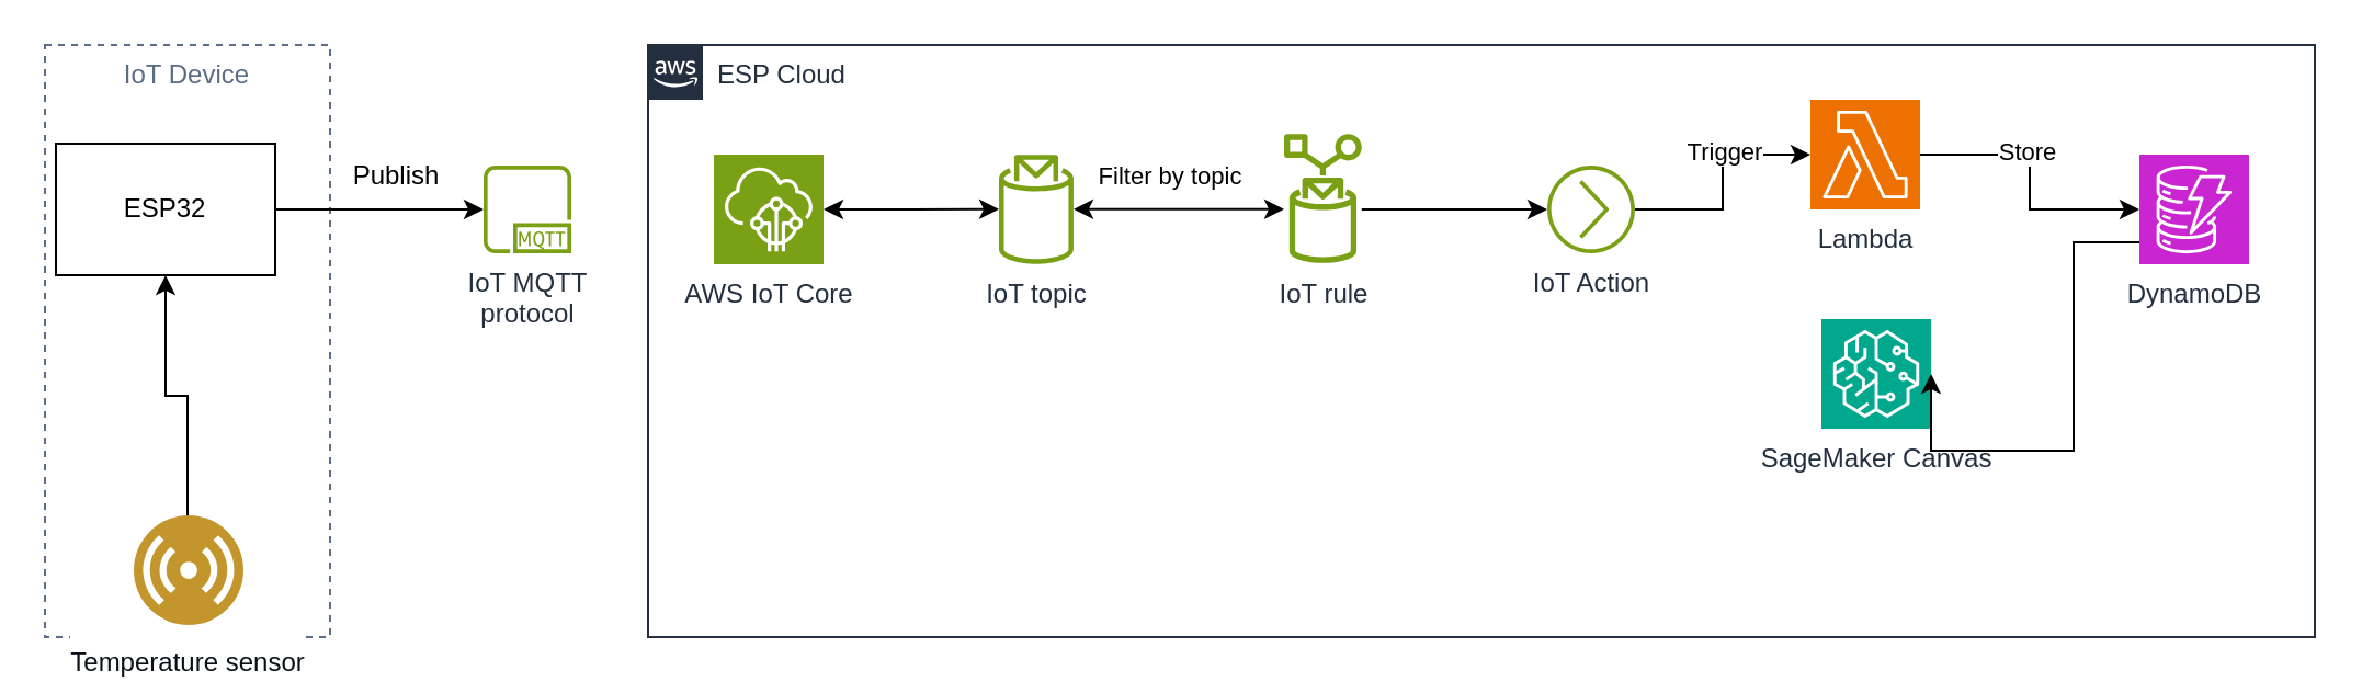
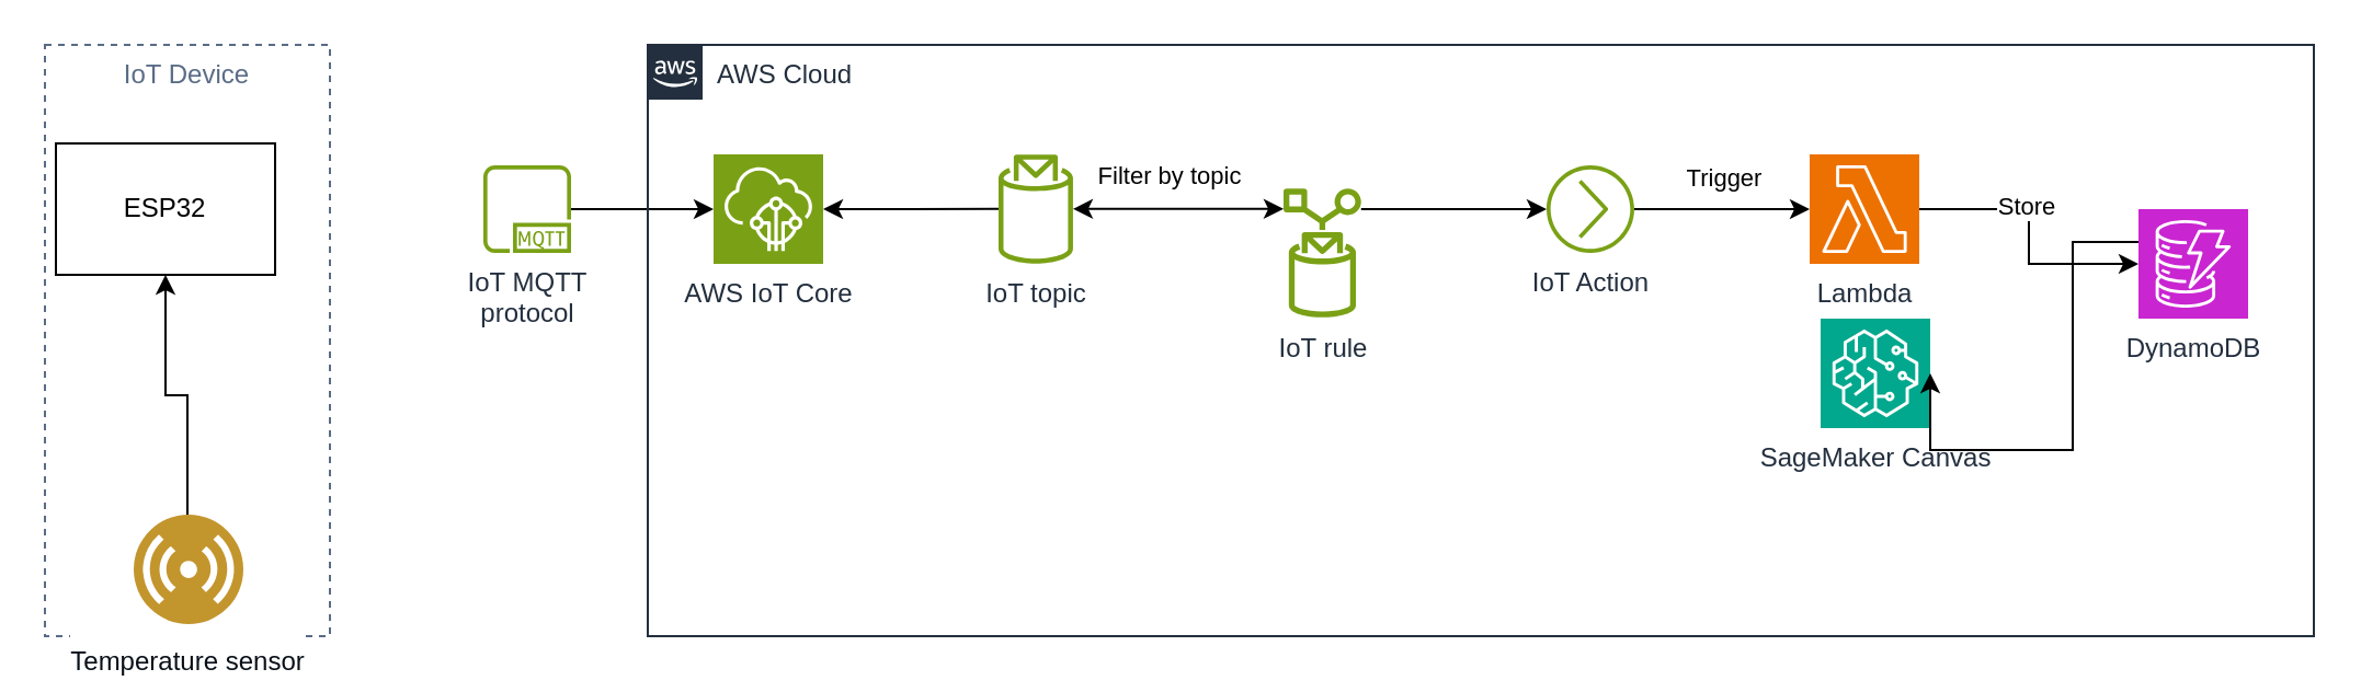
- <mxCell id="10" value="ESP Cloud" style="points=[[0,0],[0.25,0],[0.5,0],[0.75,0],[1,0],[1,0.25],[1,0.5],[1,0.75],[1,1],[0.75,1],[0.5,1],[0.25,1],[0,1],[0,0.75],[0,0.5],[0,0.25]];outlineConnect=0;gradientColor=none;html=1;whiteSpace=wrap;fontSize=12;fontStyle=0;container=1;pointerEvents=0;collapsible=0;recursiveResize=0;shape=mxgraph.aws4.group;grIcon=mxgraph.aws4.group_aws_cloud_alt;strokeColor=#232F3E;fillColor=none;verticalAlign=top;align=left;spacingLeft=30;fontColor=#232F3E;dashed=0;" vertex="1" parent="1"><mxGeometry x="295" y="20" width="760" height="270" as="geometry" /></mxCell>
+ <mxCell id="10" value="AWS Cloud" style="points=[[0,0],[0.25,0],[0.5,0],[0.75,0],[1,0],[1,0.25],[1,0.5],[1,0.75],[1,1],[0.75,1],[0.5,1],[0.25,1],[0,1],[0,0.75],[0,0.5],[0,0.25]];outlineConnect=0;gradientColor=none;html=1;whiteSpace=wrap;fontSize=12;fontStyle=0;container=1;pointerEvents=0;collapsible=0;recursiveResize=0;shape=mxgraph.aws4.group;grIcon=mxgraph.aws4.group_aws_cloud_alt;strokeColor=#232F3E;fillColor=none;verticalAlign=top;align=left;spacingLeft=30;fontColor=#232F3E;dashed=0;" vertex="1" parent="1"><mxGeometry x="295" y="20" width="760" height="270" as="geometry" /></mxCell>
- <mxCell id="19" value="Lambda" style="sketch=0;points=[[0,0,0],[0.25,0,0],[0.5,0,0],[0.75,0,0],[1,0,0],[0,1,0],[0.25,1,0],[0.5,1,0],[0.75,1,0],[1,1,0],[0,0.25,0],[0,0.5,0],[0,0.75,0],[1,0.25,0],[1,0.5,0],[1,0.75,0]];outlineConnect=0;fontColor=#232F3E;fillColor=#ED7100;strokeColor=#ffffff;dashed=0;verticalLabelPosition=bottom;verticalAlign=top;align=center;html=1;fontSize=12;fontStyle=0;aspect=fixed;shape=mxgraph.aws4.resourceIcon;resIcon=mxgraph.aws4.lambda;" vertex="1" parent="10"><mxGeometry x="530" y="25" width="50" height="50" as="geometry" /></mxCell>
+ <mxCell id="19" value="Lambda" style="sketch=0;points=[[0,0,0],[0.25,0,0],[0.5,0,0],[0.75,0,0],[1,0,0],[0,1,0],[0.25,1,0],[0.5,1,0],[0.75,1,0],[1,1,0],[0,0.25,0],[0,0.5,0],[0,0.75,0],[1,0.25,0],[1,0.5,0],[1,0.75,0]];outlineConnect=0;fontColor=#232F3E;fillColor=#ED7100;strokeColor=#ffffff;dashed=0;verticalLabelPosition=bottom;verticalAlign=top;align=center;html=1;fontSize=12;fontStyle=0;aspect=fixed;shape=mxgraph.aws4.resourceIcon;resIcon=mxgraph.aws4.lambda;" vertex="1" parent="10"><mxGeometry x="530" y="50" width="50" height="50" as="geometry" /></mxCell>
- <mxCell id="9" value="Publish" style="text;html=1;align=center;verticalAlign=middle;resizable=0;points=[];autosize=1;strokeColor=none;fillColor=none;" vertex="1" parent="1"><mxGeometry x="150" y="65" width="60" height="30" as="geometry" /></mxCell>
- <mxCell id="17" value="&lt;div&gt;IoT rule&lt;/div&gt;" style="sketch=0;outlineConnect=0;fontColor=#232F3E;gradientColor=none;fillColor=#7AA116;strokeColor=none;dashed=0;verticalLabelPosition=bottom;verticalAlign=top;align=center;html=1;fontSize=12;fontStyle=0;aspect=fixed;pointerEvents=1;shape=mxgraph.aws4.rule;" vertex="1" parent="10"><mxGeometry x="290" y="40" width="35.39" height="60" as="geometry" /></mxCell>
+ <mxCell id="17" value="&lt;div&gt;IoT rule&lt;/div&gt;" style="sketch=0;outlineConnect=0;fontColor=#232F3E;gradientColor=none;fillColor=#7AA116;strokeColor=none;dashed=0;verticalLabelPosition=bottom;verticalAlign=top;align=center;html=1;fontSize=12;fontStyle=0;aspect=fixed;pointerEvents=1;shape=mxgraph.aws4.rule;" vertex="1" parent="10"><mxGeometry x="290" y="65" width="35.39" height="60" as="geometry" /></mxCell>
- <mxCell id="3" style="edgeStyle=orthogonalEdgeStyle;rounded=0;orthogonalLoop=1;jettySize=auto;html=1;" edge="1" parent="1" source="4" target="8"><mxGeometry relative="1" as="geometry" /></mxCell>
+ <mxCell id="7" style="edgeStyle=orthogonalEdgeStyle;rounded=0;orthogonalLoop=1;jettySize=auto;html=1;" edge="1" parent="1" source="8" target="12"><mxGeometry relative="1" as="geometry" /></mxCell>
- <mxCell id="11" style="edgeStyle=orthogonalEdgeStyle;rounded=0;orthogonalLoop=1;jettySize=auto;html=1;startArrow=classic;startFill=1;" edge="1" parent="10" source="12" target="15"><mxGeometry relative="1" as="geometry" /></mxCell>
+ <mxCell id="11" style="edgeStyle=orthogonalEdgeStyle;rounded=0;orthogonalLoop=1;jettySize=auto;html=1;startArrow=classic;startFill=1;endArrow=none;" edge="1" parent="10" source="12" target="15"><mxGeometry relative="1" as="geometry" /></mxCell>
- <mxCell id="22" value="DynamoDB" style="sketch=0;points=[[0,0,0],[0.25,0,0],[0.5,0,0],[0.75,0,0],[1,0,0],[0,1,0],[0.25,1,0],[0.5,1,0],[0.75,1,0],[1,1,0],[0,0.25,0],[0,0.5,0],[0,0.75,0],[1,0.25,0],[1,0.5,0],[1,0.75,0]];outlineConnect=0;fontColor=#232F3E;fillColor=#C925D1;strokeColor=#ffffff;dashed=0;verticalLabelPosition=bottom;verticalAlign=top;align=center;html=1;fontSize=12;fontStyle=0;aspect=fixed;shape=mxgraph.aws4.resourceIcon;resIcon=mxgraph.aws4.dynamodb;" vertex="1" parent="10"><mxGeometry x="680" y="50" width="50" height="50" as="geometry" /></mxCell>
+ <mxCell id="22" value="DynamoDB" style="sketch=0;points=[[0,0,0],[0.25,0,0],[0.5,0,0],[0.75,0,0],[1,0,0],[0,1,0],[0.25,1,0],[0.5,1,0],[0.75,1,0],[1,1,0],[0,0.25,0],[0,0.5,0],[0,0.75,0],[1,0.25,0],[1,0.5,0],[1,0.75,0]];outlineConnect=0;fontColor=#232F3E;fillColor=#C925D1;strokeColor=#ffffff;dashed=0;verticalLabelPosition=bottom;verticalAlign=top;align=center;html=1;fontSize=12;fontStyle=0;aspect=fixed;shape=mxgraph.aws4.resourceIcon;resIcon=mxgraph.aws4.dynamodb;" vertex="1" parent="10"><mxGeometry x="680" y="75" width="50" height="50" as="geometry" /></mxCell>
